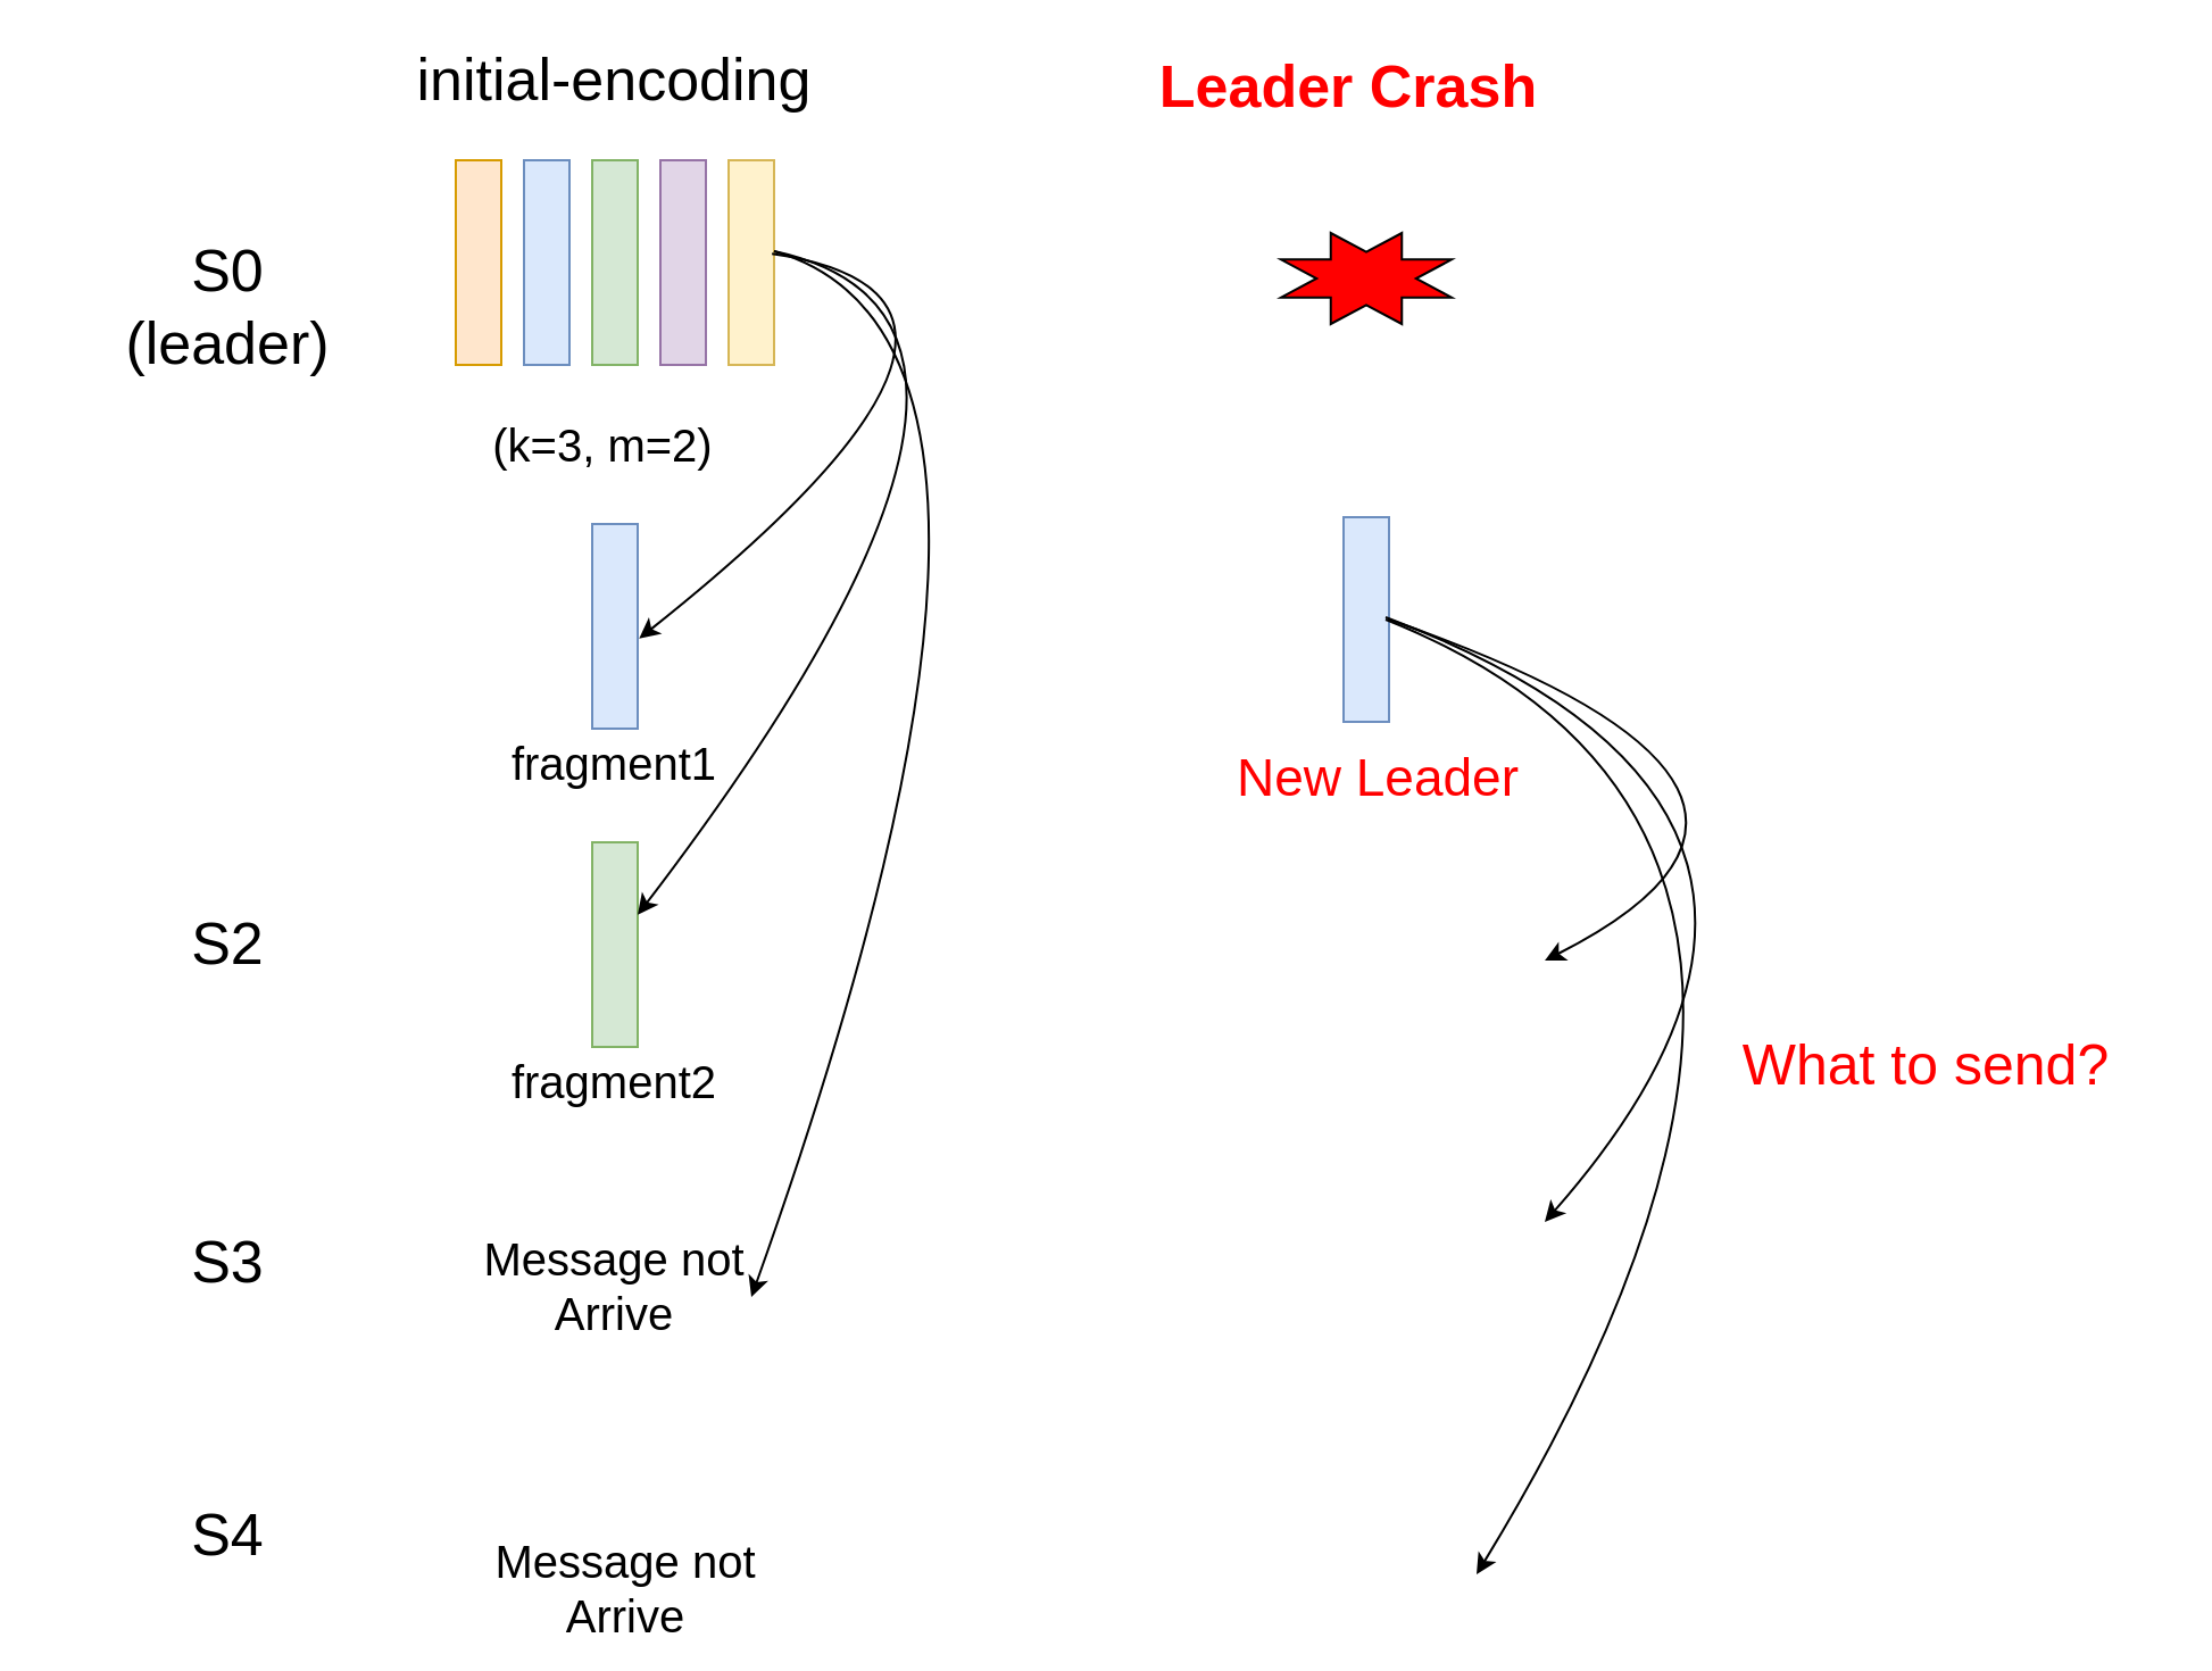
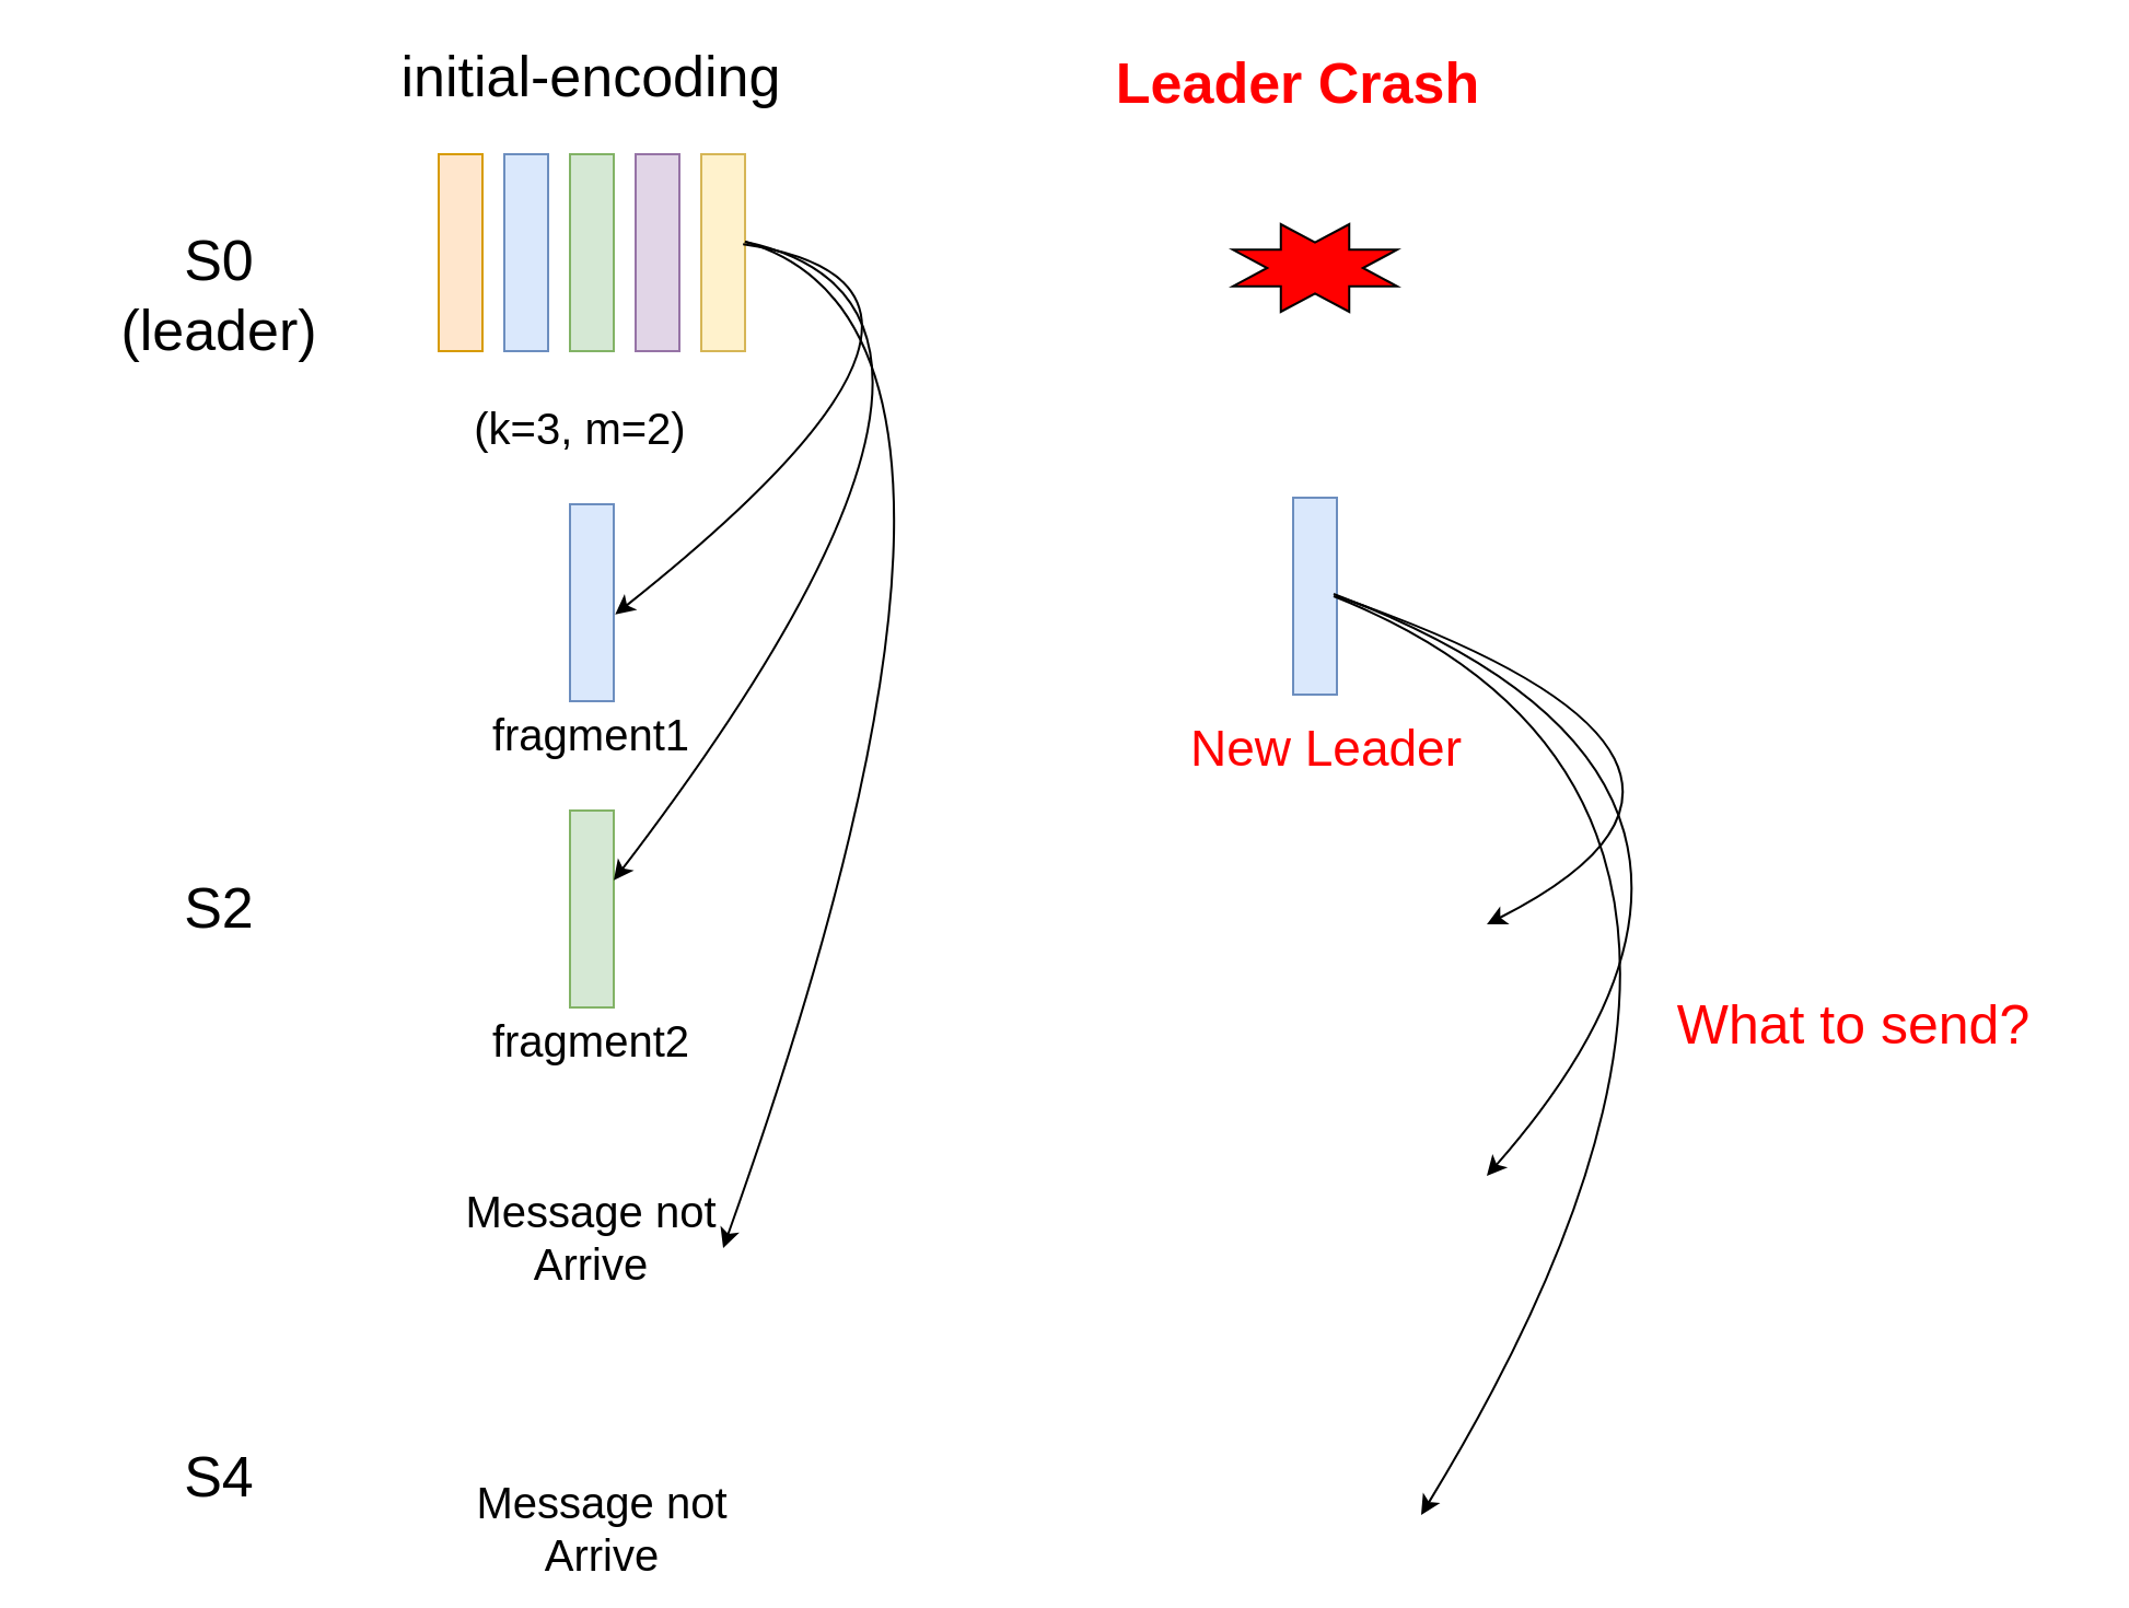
- <mxCell id="3" value="&lt;font style=&quot;font-size: 26px;&quot;&gt;S3&lt;/font&gt;" style="text;html=1;strokeColor=none;fillColor=none;align=center;verticalAlign=middle;whiteSpace=wrap;rounded=0;" parent="1" vertex="1"><mxGeometry x="20" y="540" width="160" height="30" as="geometry" /></mxCell>
